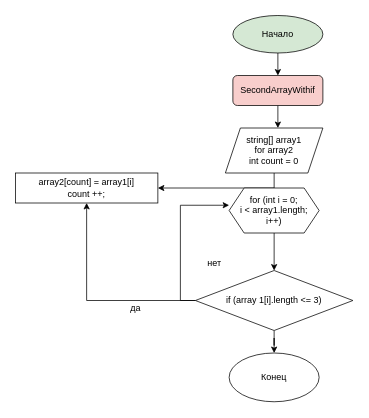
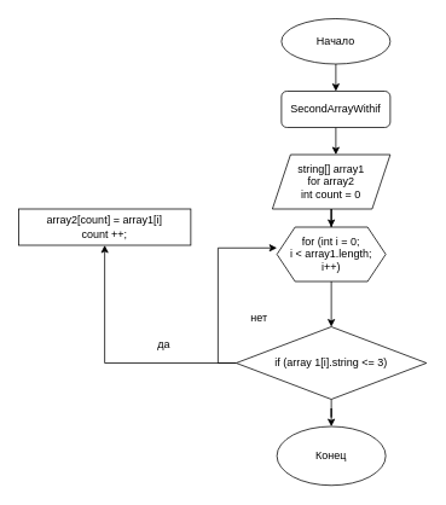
- <mxCell id="2" value="Начало" style="ellipse;whiteSpace=wrap;html=1;fillColor=#d5e8d4;" vertex="1" parent="1"><mxGeometry x="310" y="20" width="120" height="50" as="geometry" /></mxCell>
+ <mxCell id="2" value="Начало" style="ellipse;whiteSpace=wrap;html=1;" vertex="1" parent="1"><mxGeometry x="310" y="20" width="120" height="50" as="geometry" /></mxCell>
- <mxCell id="5" value="SecondArrayWithif" style="rounded=1;whiteSpace=wrap;html=1;fillColor=#f8cecc;" vertex="1" parent="1"><mxGeometry x="310" y="100" width="120" height="40" as="geometry" /></mxCell>
+ <mxCell id="5" value="SecondArrayWithif" style="rounded=1;whiteSpace=wrap;html=1;" vertex="1" parent="1"><mxGeometry x="310" y="100" width="120" height="40" as="geometry" /></mxCell>
- <mxCell id="6" style="edgeStyle=orthogonalEdgeStyle;rounded=0;orthogonalLoop=1;jettySize=auto;html=1;exitX=0.5;exitY=1;exitDx=0;exitDy=0;" edge="1" parent="1" source="7" target="14"><mxGeometry relative="1" as="geometry"><mxPoint x="365" y="260" as="targetPoint" /></mxGeometry></mxCell>
+ <mxCell id="6" style="edgeStyle=orthogonalEdgeStyle;rounded=0;orthogonalLoop=1;jettySize=auto;html=1;exitX=0.5;exitY=1;exitDx=0;exitDy=0;" edge="1" parent="1" source="7" target="9"><mxGeometry relative="1" as="geometry"><mxPoint x="365" y="260" as="targetPoint" /></mxGeometry></mxCell>
- <mxCell id="13" value="if (array 1[i].length &amp;lt;= 3)" style="rhombus;whiteSpace=wrap;html=1;" vertex="1" parent="1"><mxGeometry x="260" y="360" width="210" height="80" as="geometry" /></mxCell>
+ <mxCell id="13" value="if (array 1[i].string &amp;lt;= 3)" style="rhombus;whiteSpace=wrap;html=1;" vertex="1" parent="1"><mxGeometry x="260" y="360" width="210" height="80" as="geometry" /></mxCell>
- <mxCell id="15" value="да" style="text;html=1;align=center;verticalAlign=middle;resizable=0;points=[];autosize=1;strokeColor=none;fillColor=none;" vertex="1" parent="1"><mxGeometry x="160" y="395" width="40" height="30" as="geometry" /></mxCell>
+ <mxCell id="15" value="да" style="text;html=1;align=center;verticalAlign=middle;resizable=0;points=[];autosize=1;strokeColor=none;fillColor=none;" vertex="1" parent="1"><mxGeometry x="160" y="365" width="40" height="30" as="geometry" /></mxCell>
